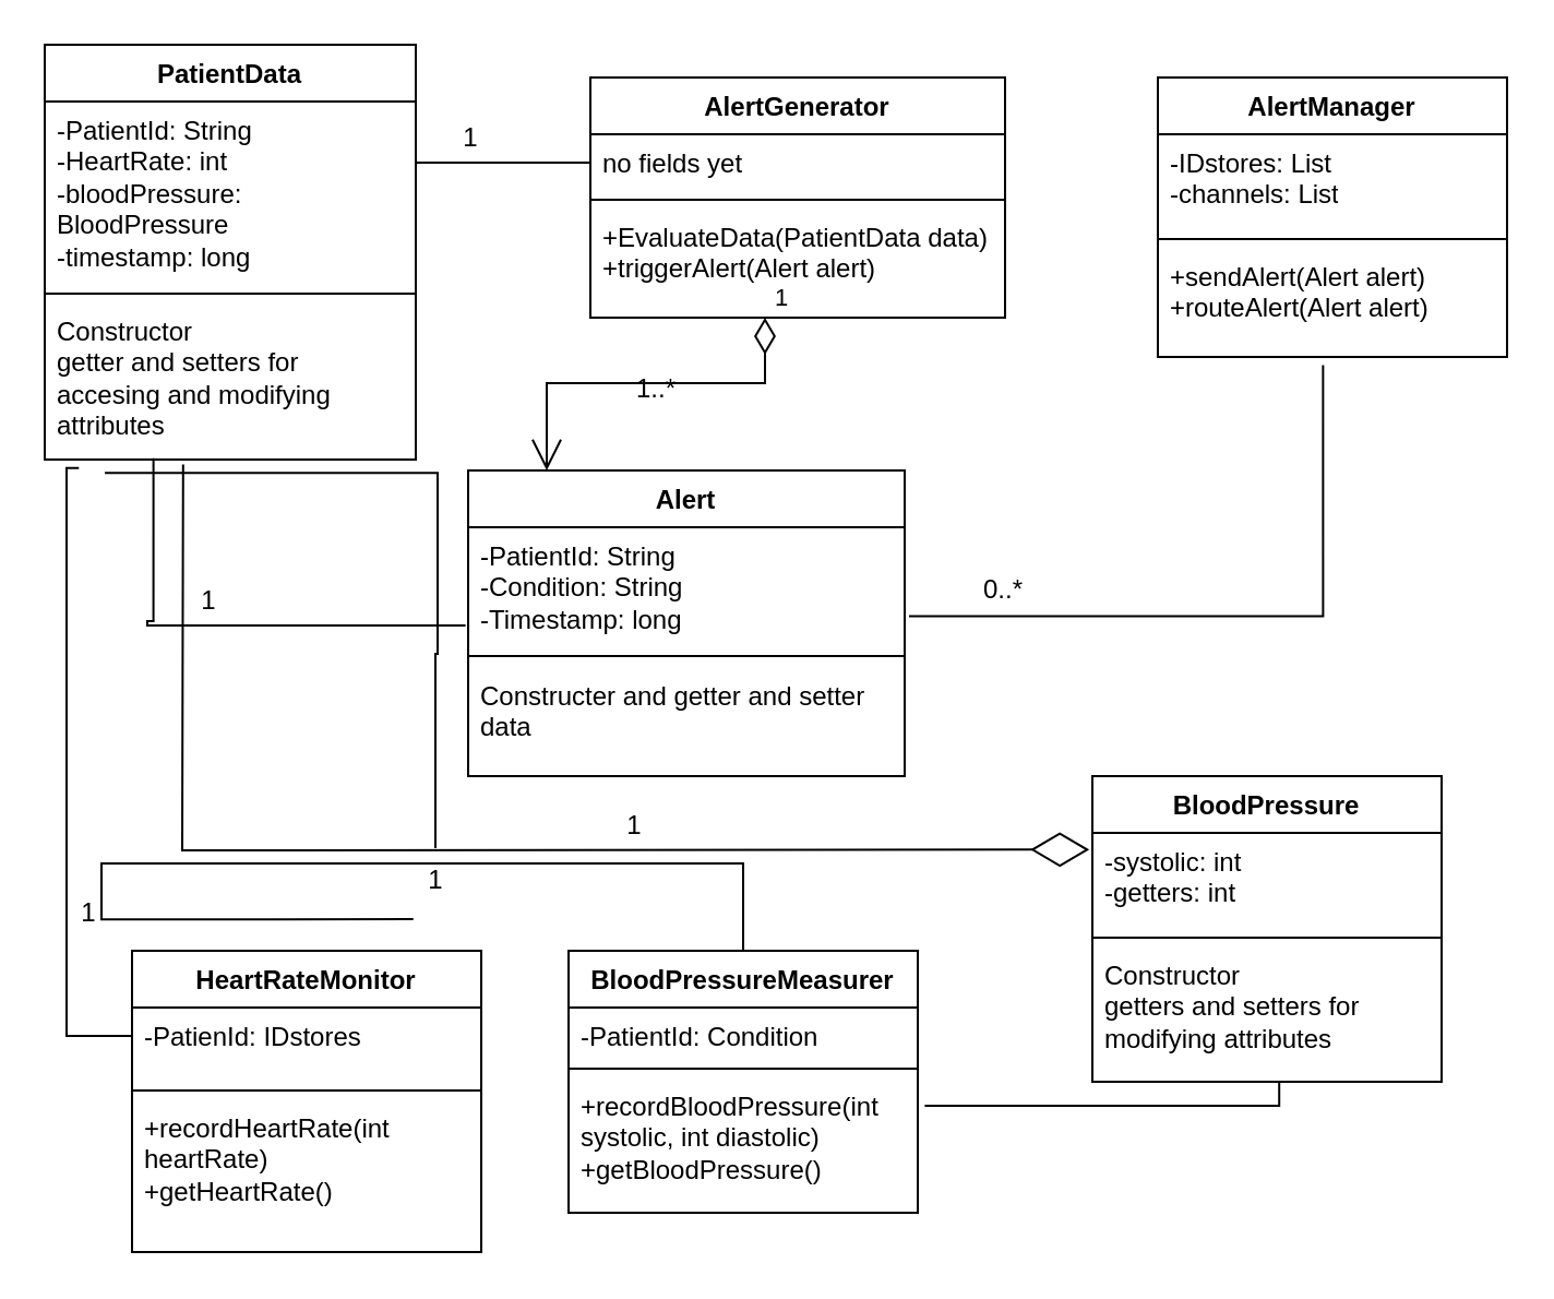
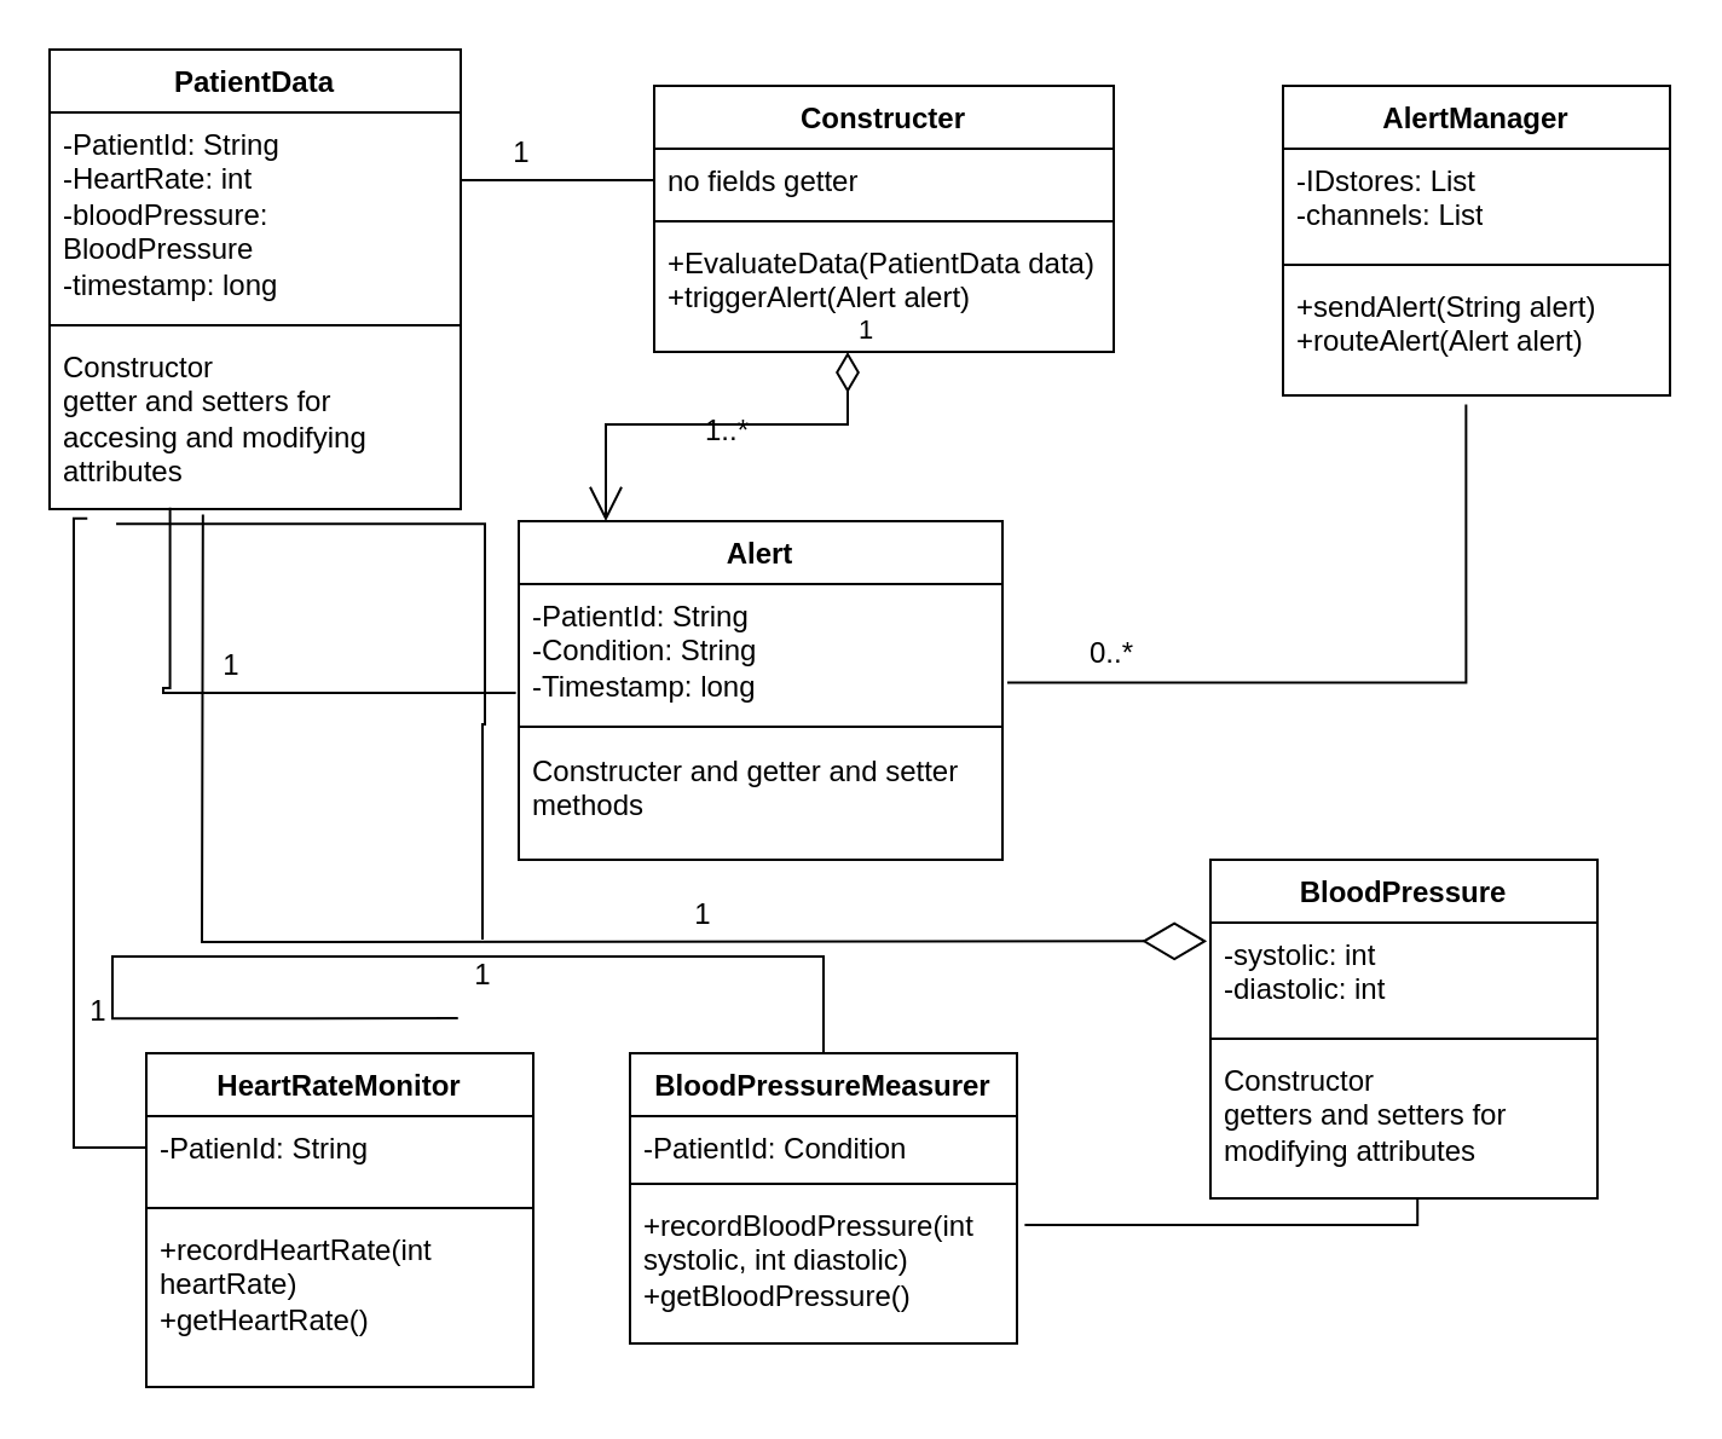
- <mxCell id="25" value="AlertGenerator" style="swimlane;fontStyle=1;align=center;verticalAlign=top;childLayout=stackLayout;horizontal=1;startSize=26;horizontalStack=0;resizeParent=1;resizeParentMax=0;resizeLast=0;collapsible=1;marginBottom=0;whiteSpace=wrap;html=1;" vertex="1" parent="1"><mxGeometry x="270" y="35" width="190" height="110" as="geometry" /></mxCell>
+ <mxCell id="25" value="Constructer" style="swimlane;fontStyle=1;align=center;verticalAlign=top;childLayout=stackLayout;horizontal=1;startSize=26;horizontalStack=0;resizeParent=1;resizeParentMax=0;resizeLast=0;collapsible=1;marginBottom=0;whiteSpace=wrap;html=1;" vertex="1" parent="1"><mxGeometry x="270" y="35" width="190" height="110" as="geometry" /></mxCell>
- <mxCell id="26" value="no fields yet" style="text;strokeColor=none;fillColor=none;align=left;verticalAlign=top;spacingLeft=4;spacingRight=4;overflow=hidden;rotatable=0;points=[[0,0.5],[1,0.5]];portConstraint=eastwest;whiteSpace=wrap;html=1;" vertex="1" parent="25"><mxGeometry y="26" width="190" height="26" as="geometry" /></mxCell>
+ <mxCell id="26" value="no fields getter" style="text;strokeColor=none;fillColor=none;align=left;verticalAlign=top;spacingLeft=4;spacingRight=4;overflow=hidden;rotatable=0;points=[[0,0.5],[1,0.5]];portConstraint=eastwest;whiteSpace=wrap;html=1;" vertex="1" parent="25"><mxGeometry y="26" width="190" height="26" as="geometry" /></mxCell>
- <mxCell id="36" value="+sendAlert(Alert alert)&lt;div&gt;+routeAlert(Alert alert)&lt;/div&gt;" style="text;strokeColor=none;fillColor=none;align=left;verticalAlign=top;spacingLeft=4;spacingRight=4;overflow=hidden;rotatable=0;points=[[0,0.5],[1,0.5]];portConstraint=eastwest;whiteSpace=wrap;html=1;" vertex="1" parent="33"><mxGeometry y="78" width="160" height="50" as="geometry" /></mxCell>
+ <mxCell id="36" value="+sendAlert(String alert)&lt;div&gt;+routeAlert(Alert alert)&lt;/div&gt;" style="text;strokeColor=none;fillColor=none;align=left;verticalAlign=top;spacingLeft=4;spacingRight=4;overflow=hidden;rotatable=0;points=[[0,0.5],[1,0.5]];portConstraint=eastwest;whiteSpace=wrap;html=1;" vertex="1" parent="33"><mxGeometry y="78" width="160" height="50" as="geometry" /></mxCell>
- <mxCell id="32" value="Constructer and getter and setter data" style="text;strokeColor=none;fillColor=none;align=left;verticalAlign=top;spacingLeft=4;spacingRight=4;overflow=hidden;rotatable=0;points=[[0,0.5],[1,0.5]];portConstraint=eastwest;whiteSpace=wrap;html=1;" vertex="1" parent="29"><mxGeometry y="90" width="200" height="50" as="geometry" /></mxCell>
+ <mxCell id="32" value="Constructer and getter and setter methods" style="text;strokeColor=none;fillColor=none;align=left;verticalAlign=top;spacingLeft=4;spacingRight=4;overflow=hidden;rotatable=0;points=[[0,0.5],[1,0.5]];portConstraint=eastwest;whiteSpace=wrap;html=1;" vertex="1" parent="29"><mxGeometry y="90" width="200" height="50" as="geometry" /></mxCell>
- <mxCell id="38" value="-systolic: int&lt;div&gt;-getters: int&lt;/div&gt;" style="text;strokeColor=none;fillColor=none;align=left;verticalAlign=top;spacingLeft=4;spacingRight=4;overflow=hidden;rotatable=0;points=[[0,0.5],[1,0.5]];portConstraint=eastwest;whiteSpace=wrap;html=1;" vertex="1" parent="37"><mxGeometry y="26" width="160" height="44" as="geometry" /></mxCell>
+ <mxCell id="38" value="-systolic: int&lt;div&gt;-diastolic: int&lt;/div&gt;" style="text;strokeColor=none;fillColor=none;align=left;verticalAlign=top;spacingLeft=4;spacingRight=4;overflow=hidden;rotatable=0;points=[[0,0.5],[1,0.5]];portConstraint=eastwest;whiteSpace=wrap;html=1;" vertex="1" parent="37"><mxGeometry y="26" width="160" height="44" as="geometry" /></mxCell>
- <mxCell id="15" value="-PatienId: IDstores" style="text;strokeColor=none;fillColor=none;align=left;verticalAlign=top;spacingLeft=4;spacingRight=4;overflow=hidden;rotatable=0;points=[[0,0.5],[1,0.5]];portConstraint=eastwest;whiteSpace=wrap;html=1;" vertex="1" parent="14"><mxGeometry y="26" width="160" height="34" as="geometry" /></mxCell>
+ <mxCell id="15" value="-PatienId: String" style="text;strokeColor=none;fillColor=none;align=left;verticalAlign=top;spacingLeft=4;spacingRight=4;overflow=hidden;rotatable=0;points=[[0,0.5],[1,0.5]];portConstraint=eastwest;whiteSpace=wrap;html=1;" vertex="1" parent="14"><mxGeometry y="26" width="160" height="34" as="geometry" /></mxCell>
